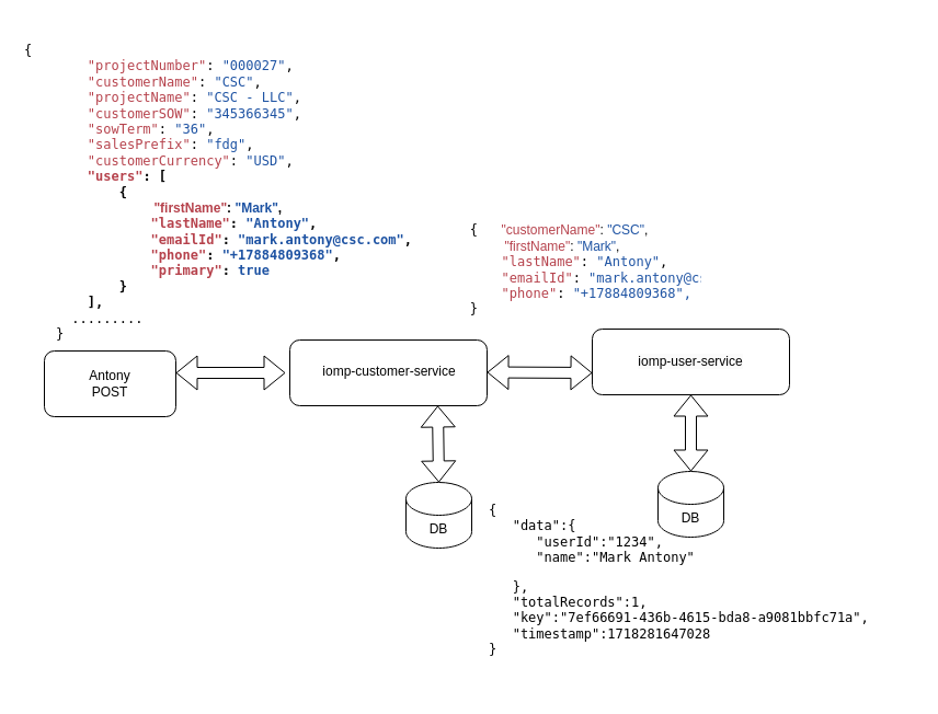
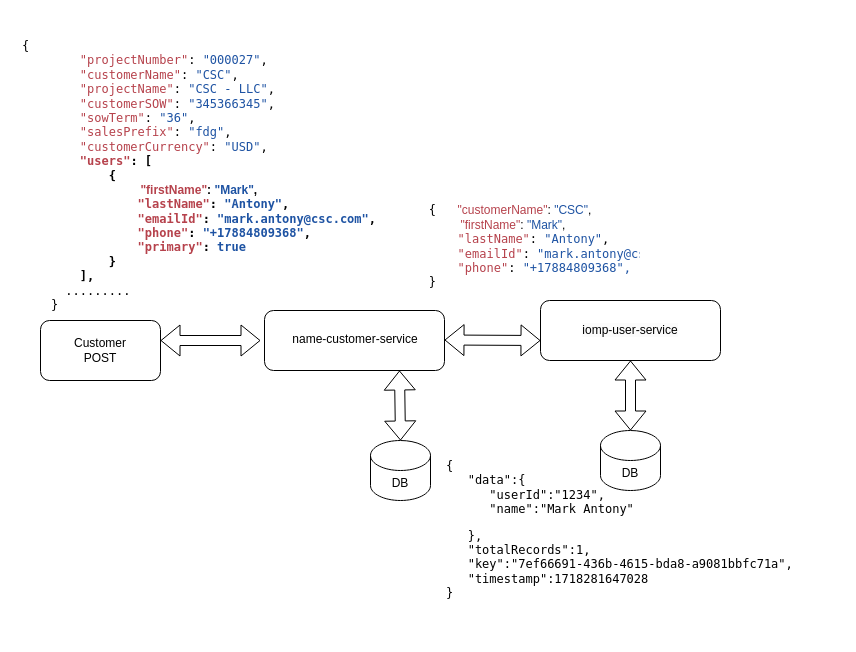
- <mxCell id="4" value="iomp-customer-service" style="text;html=1;align=center;verticalAlign=middle;whiteSpace=wrap;rounded=0;" parent="1" vertex="1"><mxGeometry x="290" y="327.5" width="130" height="22.5" as="geometry" /></mxCell>
+ <mxCell id="4" value="name-customer-service" style="text;html=1;align=center;verticalAlign=middle;whiteSpace=wrap;rounded=0;" parent="1" vertex="1"><mxGeometry x="290" y="327.5" width="130" height="22.5" as="geometry" /></mxCell>
- <mxCell id="2" value="&lt;div&gt;Antony&lt;/div&gt;&lt;div&gt;POST&lt;/div&gt;" style="rounded=1;whiteSpace=wrap;html=1;" parent="1" vertex="1"><mxGeometry x="40" y="320" width="120" height="60" as="geometry" /></mxCell>
+ <mxCell id="2" value="&lt;div&gt;Customer&lt;/div&gt;&lt;div&gt;POST&lt;/div&gt;" style="rounded=1;whiteSpace=wrap;html=1;" parent="1" vertex="1"><mxGeometry x="40" y="320" width="120" height="60" as="geometry" /></mxCell>
